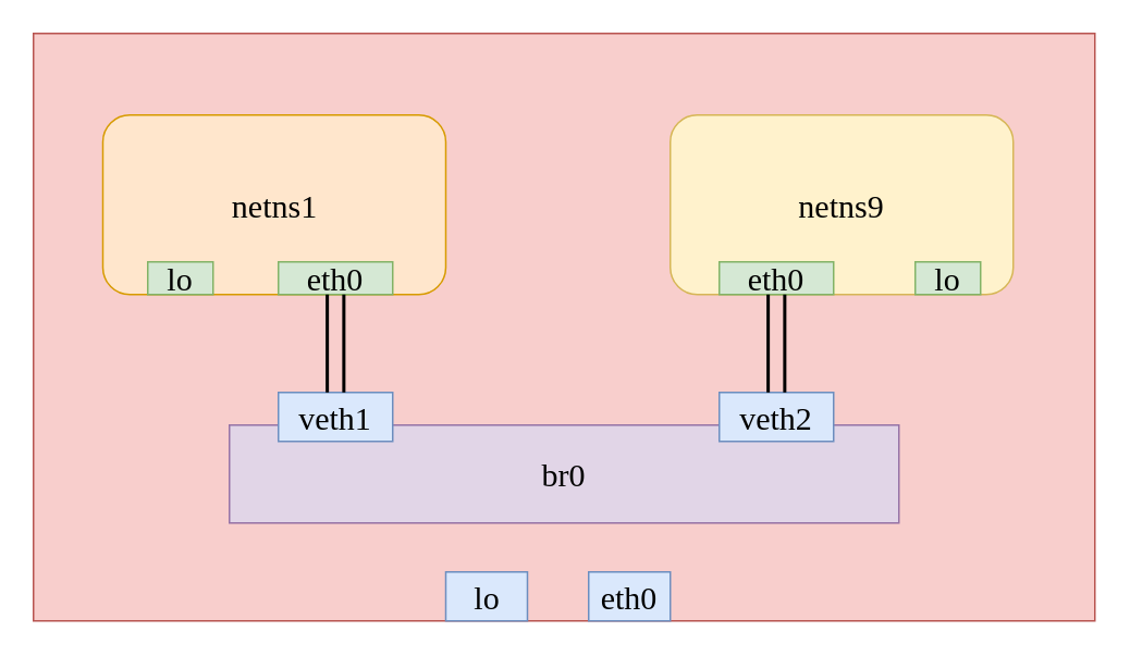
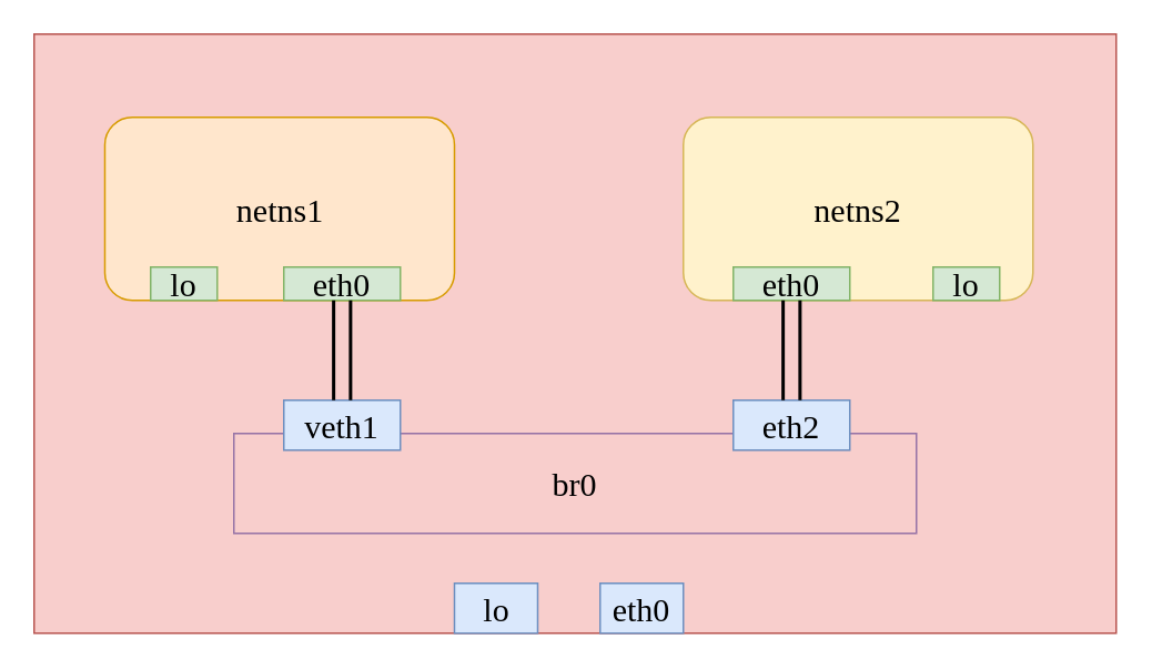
- <mxCell id="11" value="&lt;font style=&quot;font-size: 20px&quot; face=&quot;Comic Sans MS&quot;&gt;netns9&lt;/font&gt;" style="rounded=1;whiteSpace=wrap;html=1;fillColor=#fff2cc;strokeColor=#d6b656;" parent="10" vertex="1"><mxGeometry width="210" height="110" as="geometry" /></mxCell>
+ <mxCell id="11" value="&lt;font style=&quot;font-size: 20px&quot; face=&quot;Comic Sans MS&quot;&gt;netns2&lt;/font&gt;" style="rounded=1;whiteSpace=wrap;html=1;fillColor=#fff2cc;strokeColor=#d6b656;" parent="10" vertex="1"><mxGeometry width="210" height="110" as="geometry" /></mxCell>
- <mxCell id="14" value="&lt;font style=&quot;font-size: 20px&quot; face=&quot;Comic Sans MS&quot;&gt;veth2&lt;/font&gt;" style="rounded=0;whiteSpace=wrap;html=1;fillColor=#dae8fc;strokeColor=#6c8ebf;" parent="1" vertex="1"><mxGeometry x="440" y="240" width="70" height="30" as="geometry" /></mxCell>
+ <mxCell id="14" value="&lt;font style=&quot;font-size: 20px&quot; face=&quot;Comic Sans MS&quot;&gt;eth2&lt;/font&gt;" style="rounded=0;whiteSpace=wrap;html=1;fillColor=#dae8fc;strokeColor=#6c8ebf;" parent="1" vertex="1"><mxGeometry x="440" y="240" width="70" height="30" as="geometry" /></mxCell>
- <mxCell id="9" value="&lt;font style=&quot;font-size: 20px&quot; face=&quot;Comic Sans MS&quot;&gt;br0&lt;/font&gt;" style="rounded=0;whiteSpace=wrap;html=1;fillColor=#e1d5e7;strokeColor=#9673a6;" parent="1" vertex="1"><mxGeometry x="140" y="260" width="410" height="60" as="geometry" /></mxCell>
+ <mxCell id="9" value="&lt;font style=&quot;font-size: 20px&quot; face=&quot;Comic Sans MS&quot;&gt;br0&lt;/font&gt;" style="rounded=0;whiteSpace=wrap;html=1;fillColor=#f8cecc;strokeColor=#9673a6;" parent="1" vertex="1"><mxGeometry x="140" y="260" width="410" height="60" as="geometry" /></mxCell>
